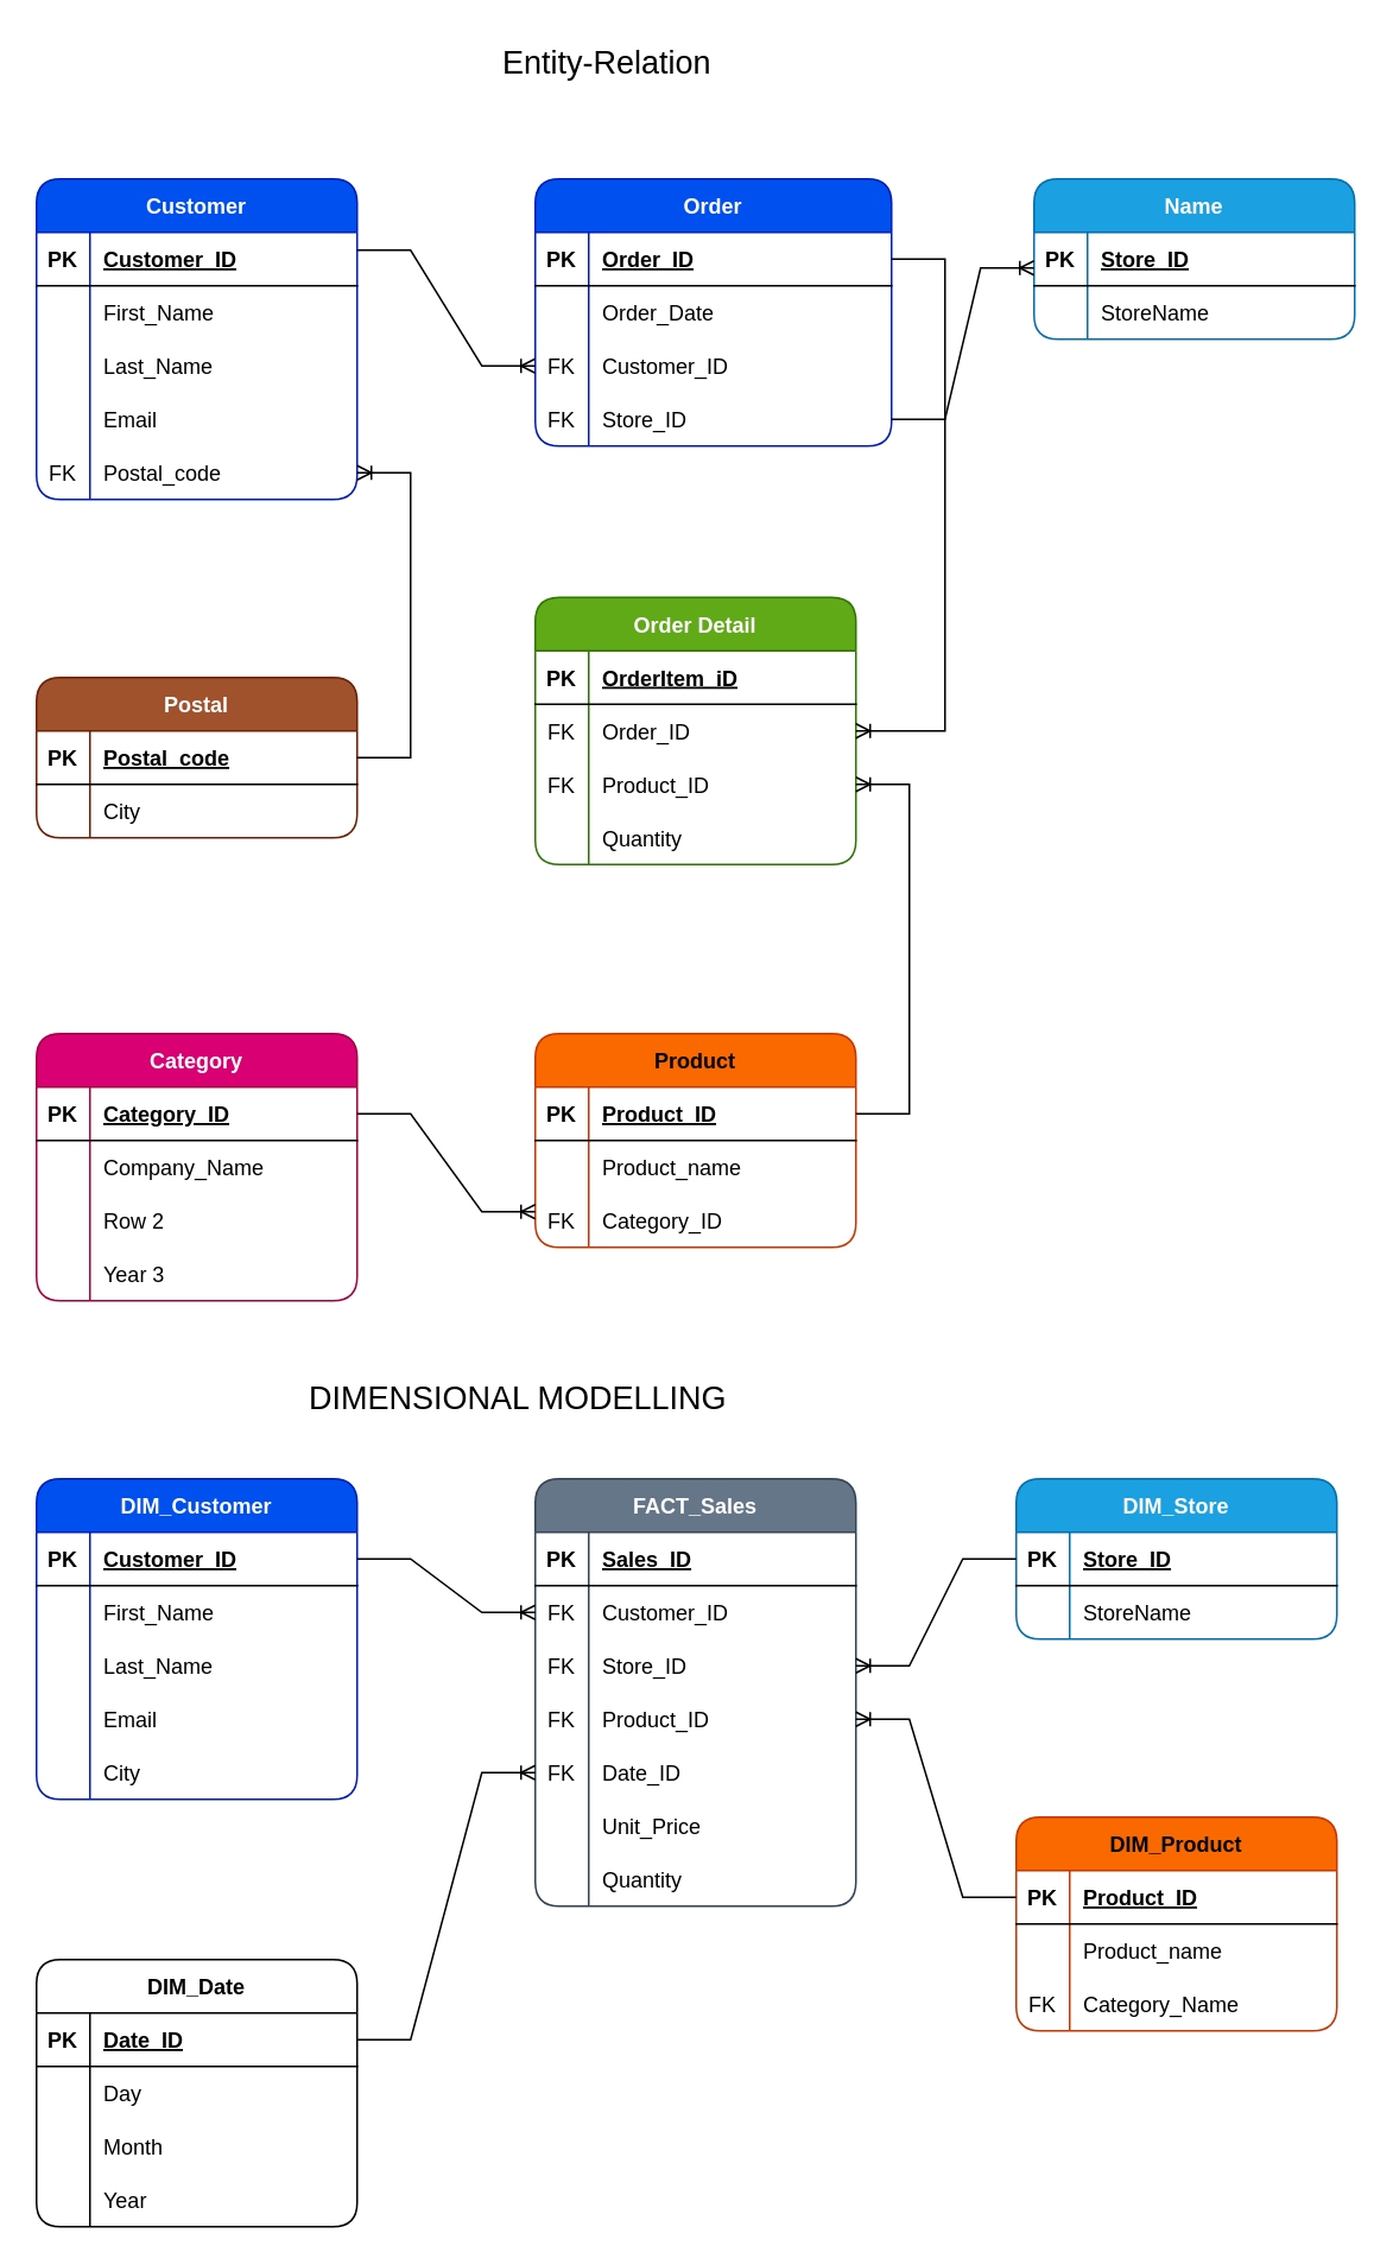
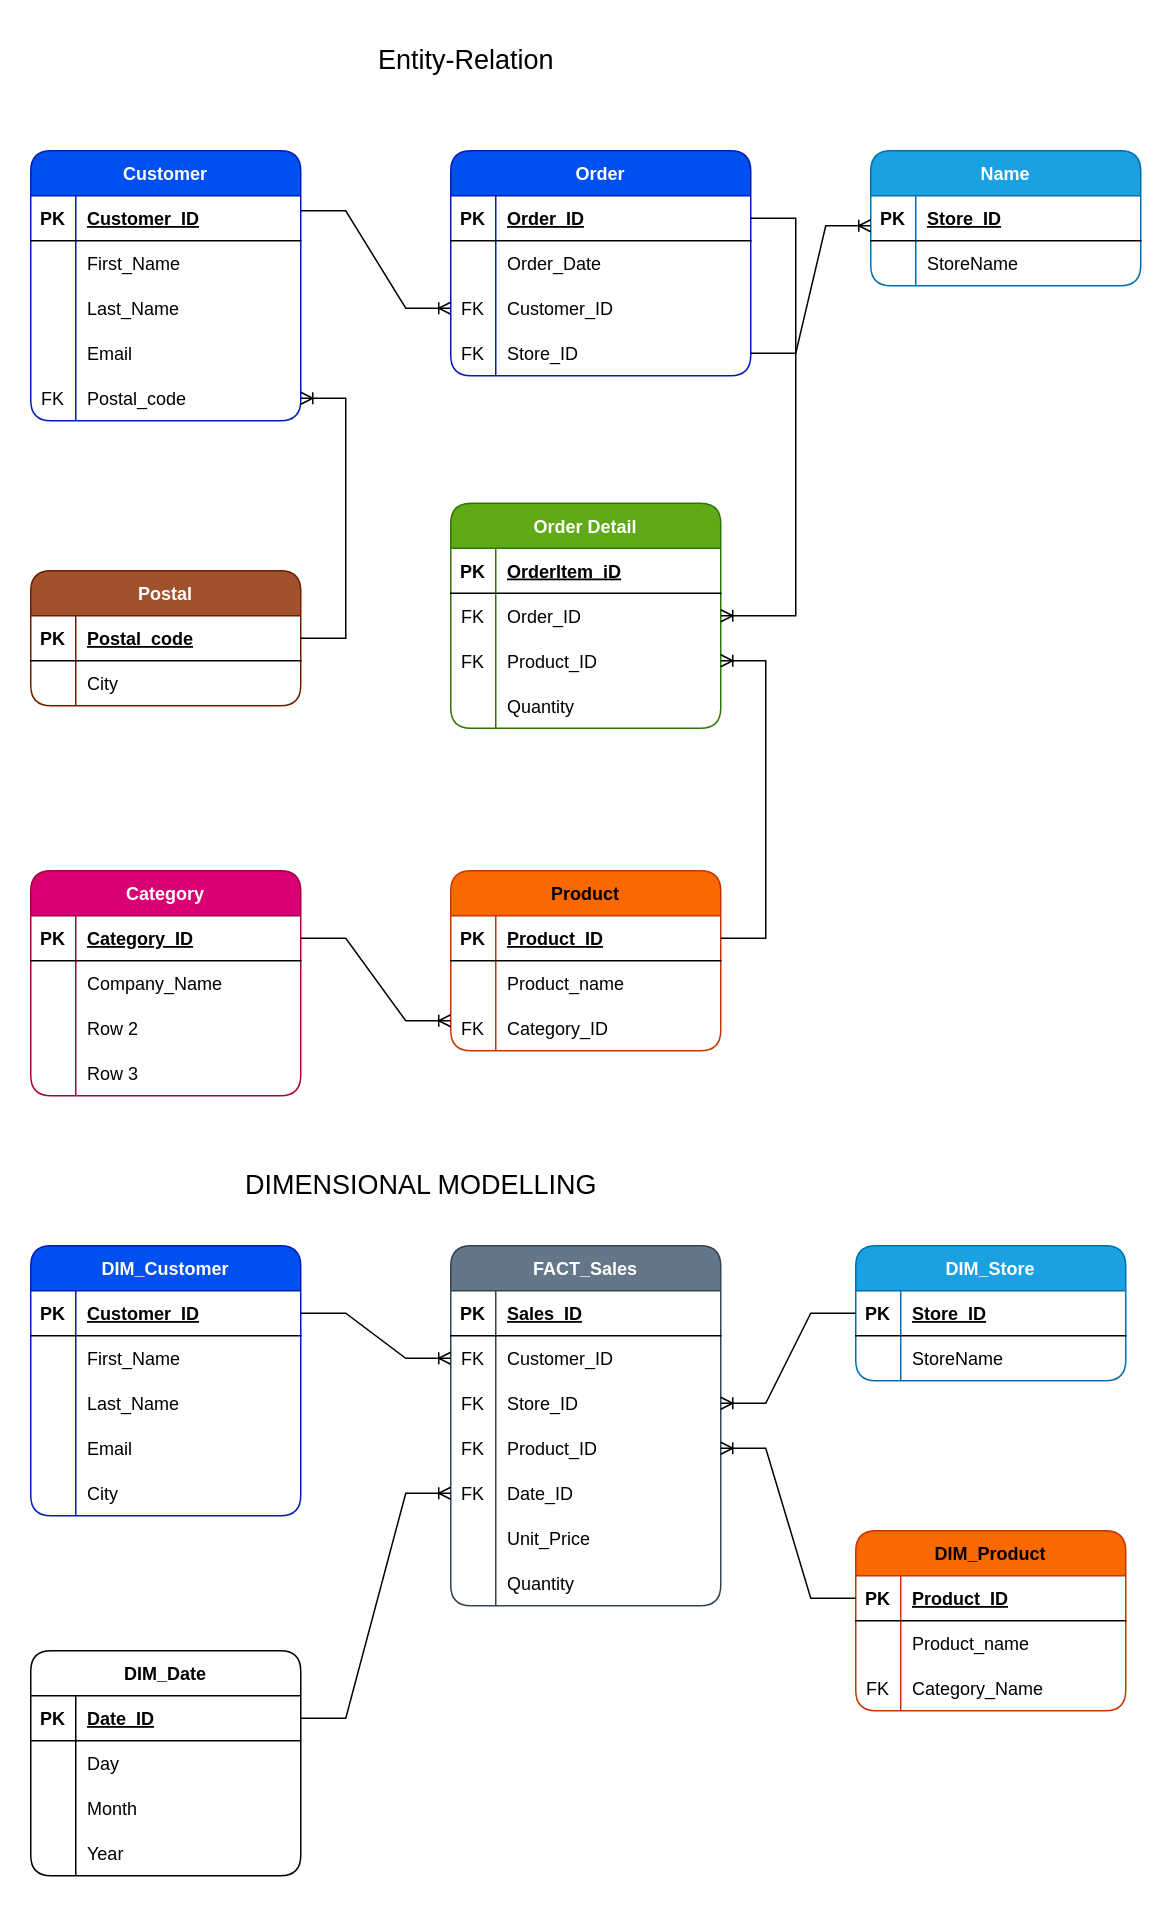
- <mxCell id="160" value="Entity-Relation" style="text;html=1;align=center;verticalAlign=middle;resizable=0;points=[];autosize=1;strokeColor=none;fillColor=none;fontSize=18;" vertex="1" parent="1"><mxGeometry x="270" y="15" width="140" height="40" as="geometry" /></mxCell>
+ <mxCell id="160" value="Entity-Relation" style="text;html=1;align=center;verticalAlign=middle;resizable=0;points=[];autosize=1;strokeColor=none;fillColor=none;fontSize=18;" vertex="1" parent="1"><mxGeometry x="240" y="20" width="140" height="40" as="geometry" /></mxCell>
- <mxCell id="47" value="Year 3" style="shape=partialRectangle;connectable=0;fillColor=none;top=0;left=0;bottom=0;right=0;align=left;spacingLeft=6;overflow=hidden;" vertex="1" parent="45"><mxGeometry x="30" width="150" height="30" as="geometry"><mxRectangle width="150" height="30" as="alternateBounds" /></mxGeometry></mxCell>
+ <mxCell id="47" value="Row 3" style="shape=partialRectangle;connectable=0;fillColor=none;top=0;left=0;bottom=0;right=0;align=left;spacingLeft=6;overflow=hidden;" vertex="1" parent="45"><mxGeometry x="30" width="150" height="30" as="geometry"><mxRectangle width="150" height="30" as="alternateBounds" /></mxGeometry></mxCell>
- <mxCell id="87" value="&lt;font style=&quot;font-size: 18px;&quot;&gt;DIMENSIONAL MODELLING&lt;/font&gt;" style="text;html=1;align=center;verticalAlign=middle;resizable=0;points=[];autosize=1;strokeColor=none;fillColor=none;" vertex="1" parent="1"><mxGeometry x="160" y="765" width="260" height="40" as="geometry" /></mxCell>
+ <mxCell id="87" value="&lt;font style=&quot;font-size: 18px;&quot;&gt;DIMENSIONAL MODELLING&lt;/font&gt;" style="text;html=1;align=center;verticalAlign=middle;resizable=0;points=[];autosize=1;strokeColor=none;fillColor=none;" vertex="1" parent="1"><mxGeometry x="150" y="770" width="260" height="40" as="geometry" /></mxCell>
